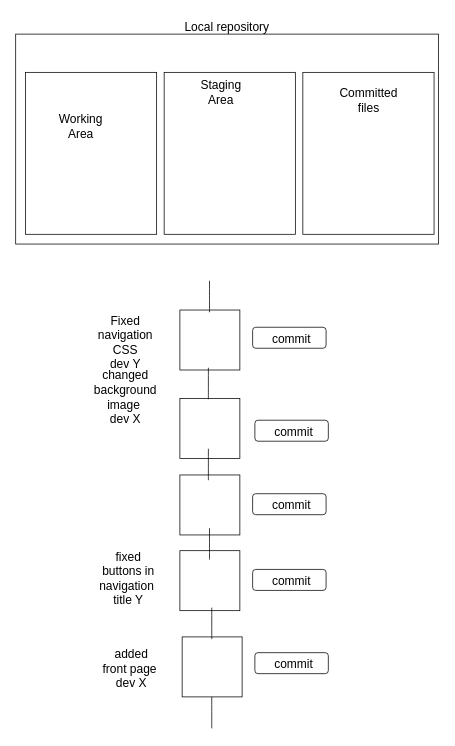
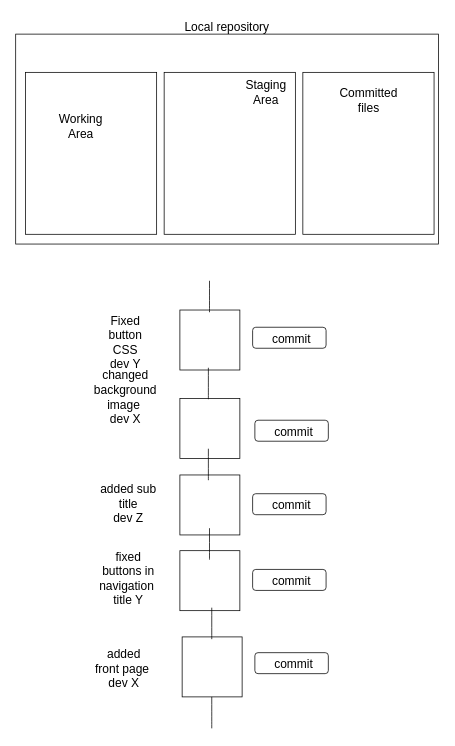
- <mxCell id="33" value="Staging Area" style="text;strokeColor=none;fillColor=none;html=1;align=center;verticalAlign=middle;whiteSpace=wrap;rounded=0;fontSize=16;" vertex="1" parent="1"><mxGeometry x="264" y="108" width="60" height="30" as="geometry" /></mxCell>
+ <mxCell id="33" value="Staging Area" style="text;strokeColor=none;fillColor=none;html=1;align=center;verticalAlign=middle;whiteSpace=wrap;rounded=0;fontSize=16;" vertex="1" parent="1"><mxGeometry x="324" y="108" width="60" height="30" as="geometry" /></mxCell>
- <mxCell id="17" value="Fixed navigation CSS&lt;br&gt;dev Y" style="text;strokeColor=none;fillColor=none;html=1;align=center;verticalAlign=middle;whiteSpace=wrap;rounded=0;fontSize=16;" vertex="1" parent="1"><mxGeometry x="127" y="425" width="79" height="62" as="geometry" /></mxCell>
+ <mxCell id="17" value="Fixed button CSS&lt;br&gt;dev Y" style="text;strokeColor=none;fillColor=none;html=1;align=center;verticalAlign=middle;whiteSpace=wrap;rounded=0;fontSize=16;" vertex="1" parent="1"><mxGeometry x="127" y="425" width="79" height="62" as="geometry" /></mxCell>
+ <mxCell id="15" value="added sub title&lt;br&gt;dev Z" style="text;strokeColor=none;fillColor=none;html=1;align=center;verticalAlign=middle;whiteSpace=wrap;rounded=0;fontSize=16;" vertex="1" parent="1"><mxGeometry x="131" y="640" width="79" height="62" as="geometry" /></mxCell>
- <mxCell id="13" value="added front page&amp;nbsp;&lt;br&gt;dev X" style="text;strokeColor=none;fillColor=none;html=1;align=center;verticalAlign=middle;whiteSpace=wrap;rounded=0;fontSize=16;" vertex="1" parent="1"><mxGeometry x="135" y="860" width="79" height="62" as="geometry" /></mxCell>
+ <mxCell id="13" value="added front page&amp;nbsp;&lt;br&gt;dev X" style="text;strokeColor=none;fillColor=none;html=1;align=center;verticalAlign=middle;whiteSpace=wrap;rounded=0;fontSize=16;" vertex="1" parent="1"><mxGeometry x="125" y="860" width="79" height="62" as="geometry" /></mxCell>
